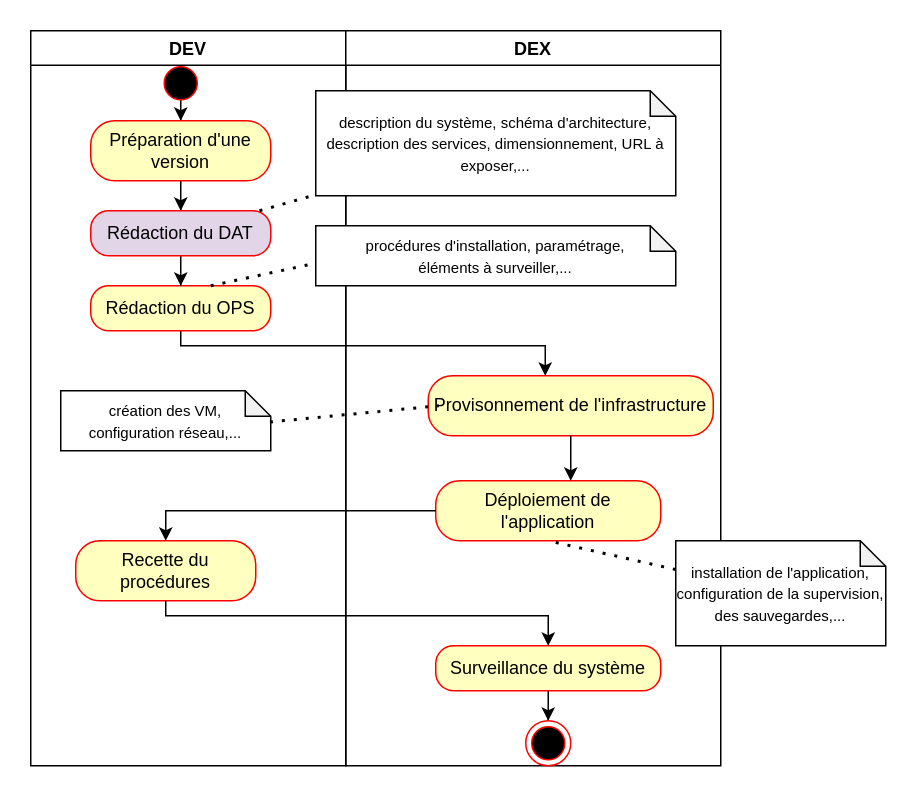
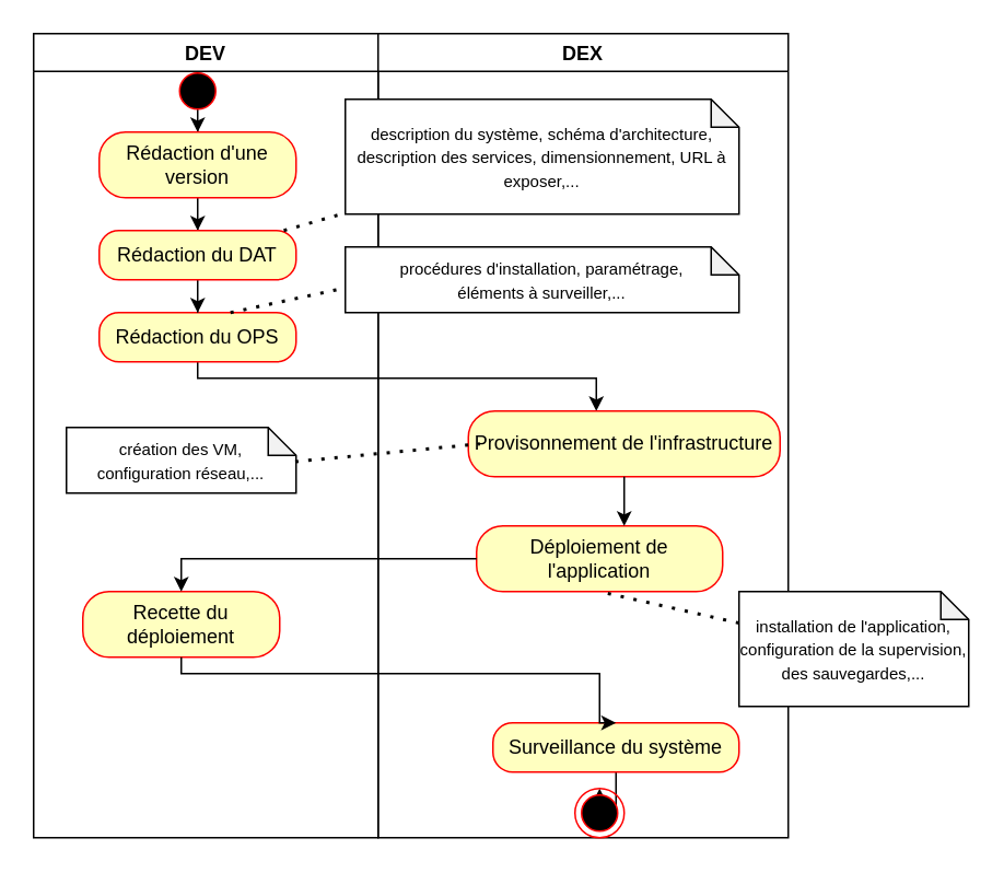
- <mxCell id="8" value="Préparation d'une version" style="rounded=1;whiteSpace=wrap;html=1;arcSize=40;fontColor=#000000;fillColor=#ffffc0;strokeColor=#ff0000;" parent="3" vertex="1"><mxGeometry x="40" y="60" width="120" height="40" as="geometry" /></mxCell>
+ <mxCell id="8" value="Rédaction d'une version" style="rounded=1;whiteSpace=wrap;html=1;arcSize=40;fontColor=#000000;fillColor=#ffffc0;strokeColor=#ff0000;" parent="3" vertex="1"><mxGeometry x="40" y="60" width="120" height="40" as="geometry" /></mxCell>
- <mxCell id="11" value="Rédaction du DAT" style="rounded=1;whiteSpace=wrap;html=1;arcSize=40;fontColor=#000000;fillColor=#e1d5e7;strokeColor=#ff0000;" vertex="1" parent="3"><mxGeometry x="40" y="120" width="120" height="30" as="geometry" /></mxCell>
+ <mxCell id="11" value="Rédaction du DAT" style="rounded=1;whiteSpace=wrap;html=1;arcSize=40;fontColor=#000000;fillColor=#ffffc0;strokeColor=#ff0000;" vertex="1" parent="3"><mxGeometry x="40" y="120" width="120" height="30" as="geometry" /></mxCell>
- <mxCell id="4" value="Recette du procédures" style="rounded=1;whiteSpace=wrap;html=1;arcSize=40;fontColor=#000000;fillColor=#ffffc0;strokeColor=#ff0000;" parent="3" vertex="1"><mxGeometry x="30" y="340" width="120" height="40" as="geometry" /></mxCell>
+ <mxCell id="4" value="Recette du déploiement" style="rounded=1;whiteSpace=wrap;html=1;arcSize=40;fontColor=#000000;fillColor=#ffffc0;strokeColor=#ff0000;" parent="3" vertex="1"><mxGeometry x="30" y="340" width="120" height="40" as="geometry" /></mxCell>
- <mxCell id="20" value="Surveillance du système" style="rounded=1;whiteSpace=wrap;html=1;arcSize=40;fontColor=#000000;fillColor=#ffffc0;strokeColor=#ff0000;" vertex="1" parent="13"><mxGeometry x="60" y="410" width="150" height="30" as="geometry" /></mxCell>
+ <mxCell id="20" value="Surveillance du système" style="rounded=1;whiteSpace=wrap;html=1;arcSize=40;fontColor=#000000;fillColor=#ffffc0;strokeColor=#ff0000;" vertex="1" parent="13"><mxGeometry x="70" y="420" width="150" height="30" as="geometry" /></mxCell>
